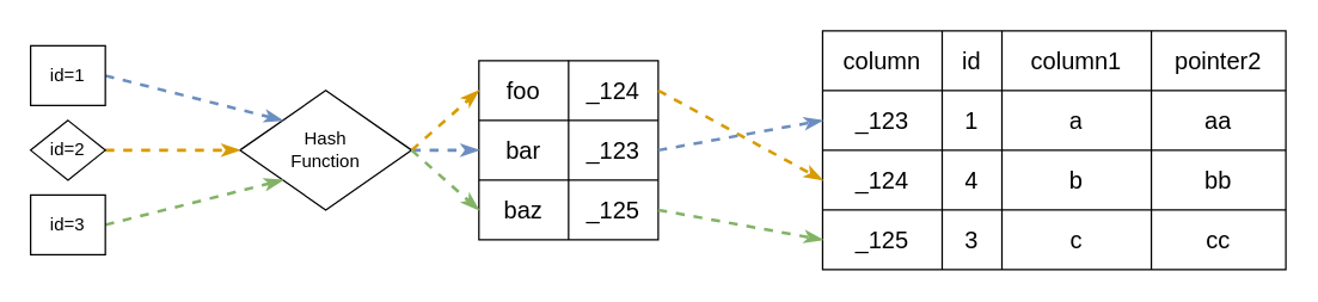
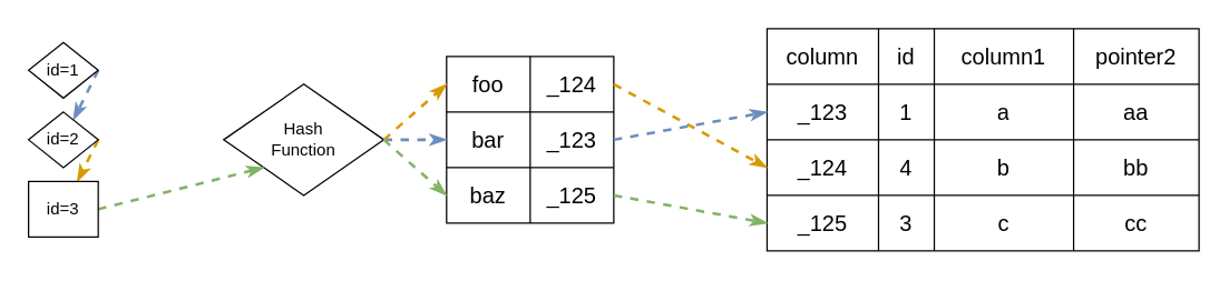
- <mxCell id="44" value="id=1" style="rounded=0;whiteSpace=wrap;html=1;" vertex="1" parent="43"><mxGeometry width="50" height="40" as="geometry" /></mxCell>
+ <mxCell id="44" value="id=1" style="rhombus;whiteSpace=wrap;html=1;" vertex="1" parent="43"><mxGeometry width="50" height="40" as="geometry" /></mxCell>
- <mxCell id="37" value="" style="endArrow=classicThin;html=1;rounded=0;dashed=1;exitX=1;exitY=0.5;exitDx=0;exitDy=0;entryX=0;entryY=0;entryDx=0;entryDy=0;endFill=1;fillColor=#dae8fc;strokeColor=#6c8ebf;strokeWidth=2;" edge="1" parent="1" source="44" target="12"><mxGeometry width="50" height="50" relative="1" as="geometry"><mxPoint x="450" y="40" as="sourcePoint" /><mxPoint x="620" y="100" as="targetPoint" /></mxGeometry></mxCell>
+ <mxCell id="37" value="" style="endArrow=classicThin;html=1;rounded=0;dashed=1;exitX=1;exitY=0.5;exitDx=0;exitDy=0;endFill=1;fillColor=#dae8fc;strokeColor=#6c8ebf;strokeWidth=2;" edge="1" parent="1" source="44" target="45"><mxGeometry width="50" height="50" relative="1" as="geometry"><mxPoint x="450" y="40" as="sourcePoint" /><mxPoint x="620" y="100" as="targetPoint" /></mxGeometry></mxCell>
- <mxCell id="39" value="" style="endArrow=classicThin;html=1;rounded=0;dashed=1;exitX=1;exitY=0.5;exitDx=0;exitDy=0;entryX=0;entryY=0.5;entryDx=0;entryDy=0;endFill=1;fillColor=#ffe6cc;strokeColor=#d79b00;strokeWidth=2;" edge="1" parent="1" source="45" target="12"><mxGeometry width="50" height="50" relative="1" as="geometry"><mxPoint x="450" y="40" as="sourcePoint" /><mxPoint x="620" y="100" as="targetPoint" /></mxGeometry></mxCell>
+ <mxCell id="39" value="" style="endArrow=classicThin;html=1;rounded=0;dashed=1;exitX=1;exitY=0.5;exitDx=0;exitDy=0;endFill=1;fillColor=#ffe6cc;strokeColor=#d79b00;strokeWidth=2;" edge="1" parent="1" source="45" target="46"><mxGeometry width="50" height="50" relative="1" as="geometry"><mxPoint x="450" y="40" as="sourcePoint" /><mxPoint x="620" y="100" as="targetPoint" /></mxGeometry></mxCell>
